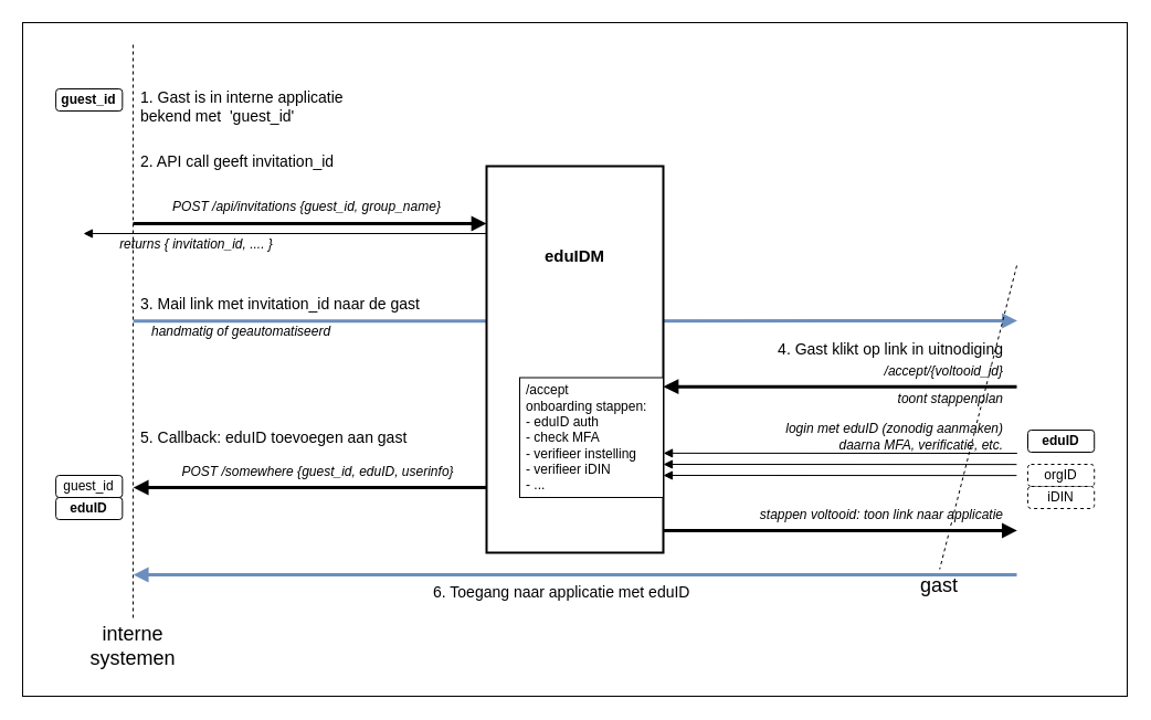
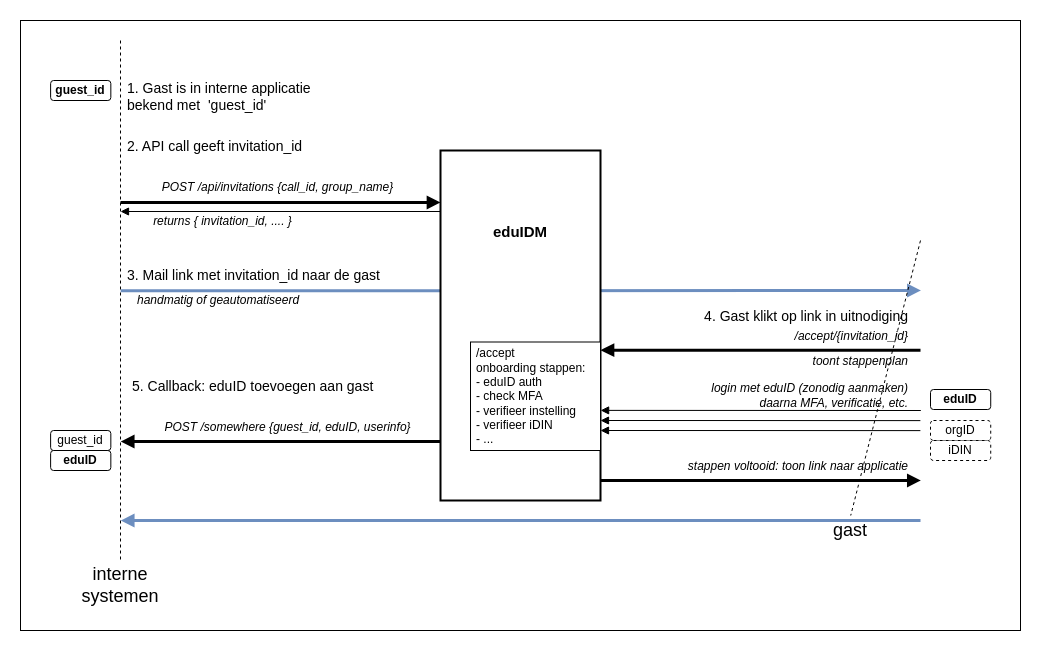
- <mxCell id="17" value="POST /api/invitations {guest_id, group_name}" style="text;html=1;align=center;verticalAlign=middle;whiteSpace=wrap;rounded=0;spacingLeft=5;fontSize=12;spacingRight=10;fontStyle=2" vertex="1" parent="1"><mxGeometry x="120" y="171" width="320" height="31" as="geometry" /></mxCell>
+ <mxCell id="17" value="POST /api/invitations {call_id, group_name}" style="text;html=1;align=center;verticalAlign=middle;whiteSpace=wrap;rounded=0;spacingLeft=5;fontSize=12;spacingRight=10;fontStyle=2" vertex="1" parent="1"><mxGeometry x="120" y="171" width="320" height="31" as="geometry" /></mxCell>
- <mxCell id="18" value="returns { invitation_id, .... }" style="text;html=1;align=center;verticalAlign=middle;whiteSpace=wrap;rounded=0;spacingLeft=5;fontSize=12;spacingRight=10;fontStyle=2" vertex="1" parent="1"><mxGeometry x="75" y="211" width="210" height="20" as="geometry" /></mxCell>
+ <mxCell id="18" value="returns { invitation_id, .... }" style="text;html=1;align=center;verticalAlign=middle;whiteSpace=wrap;rounded=0;spacingLeft=5;fontSize=12;spacingRight=10;fontStyle=2" vertex="1" parent="1"><mxGeometry x="120" y="211" width="210" height="20" as="geometry" /></mxCell>
- <mxCell id="24" value="/accept/{voltooid_id}" style="text;html=1;align=right;verticalAlign=middle;whiteSpace=wrap;rounded=0;spacingLeft=5;fontSize=12;spacingRight=10;fontStyle=2" vertex="1" parent="1"><mxGeometry x="630" y="320" width="290" height="31" as="geometry" /></mxCell>
+ <mxCell id="24" value="/accept/{invitation_id}" style="text;html=1;align=right;verticalAlign=middle;whiteSpace=wrap;rounded=0;spacingLeft=5;fontSize=12;spacingRight=10;fontStyle=2" vertex="1" parent="1"><mxGeometry x="630" y="320" width="290" height="31" as="geometry" /></mxCell>
- <mxCell id="30" value="5. Callback: eduID toevoegen aan gast&amp;nbsp;" style="text;html=1;align=left;verticalAlign=middle;whiteSpace=wrap;rounded=0;spacingLeft=5;fontSize=14;spacingRight=10;fontStyle=0" vertex="1" parent="1"><mxGeometry x="120" y="380" width="269.78" height="31" as="geometry" /></mxCell>
+ <mxCell id="30" value="5. Callback: eduID toevoegen aan gast&amp;nbsp;" style="text;html=1;align=left;verticalAlign=middle;whiteSpace=wrap;rounded=0;spacingLeft=5;fontSize=14;spacingRight=10;fontStyle=0" vertex="1" parent="1"><mxGeometry x="125" y="370" width="269.78" height="31" as="geometry" /></mxCell>
- <mxCell id="39" value="6. Toegang naar applicatie met eduID&amp;nbsp;" style="text;html=1;align=left;verticalAlign=middle;whiteSpace=wrap;rounded=0;spacingLeft=5;fontSize=14;spacingRight=10;fontStyle=0;fontColor=default;" vertex="1" parent="1"><mxGeometry x="385.11" y="520" width="269.78" height="31" as="geometry" /></mxCell>
